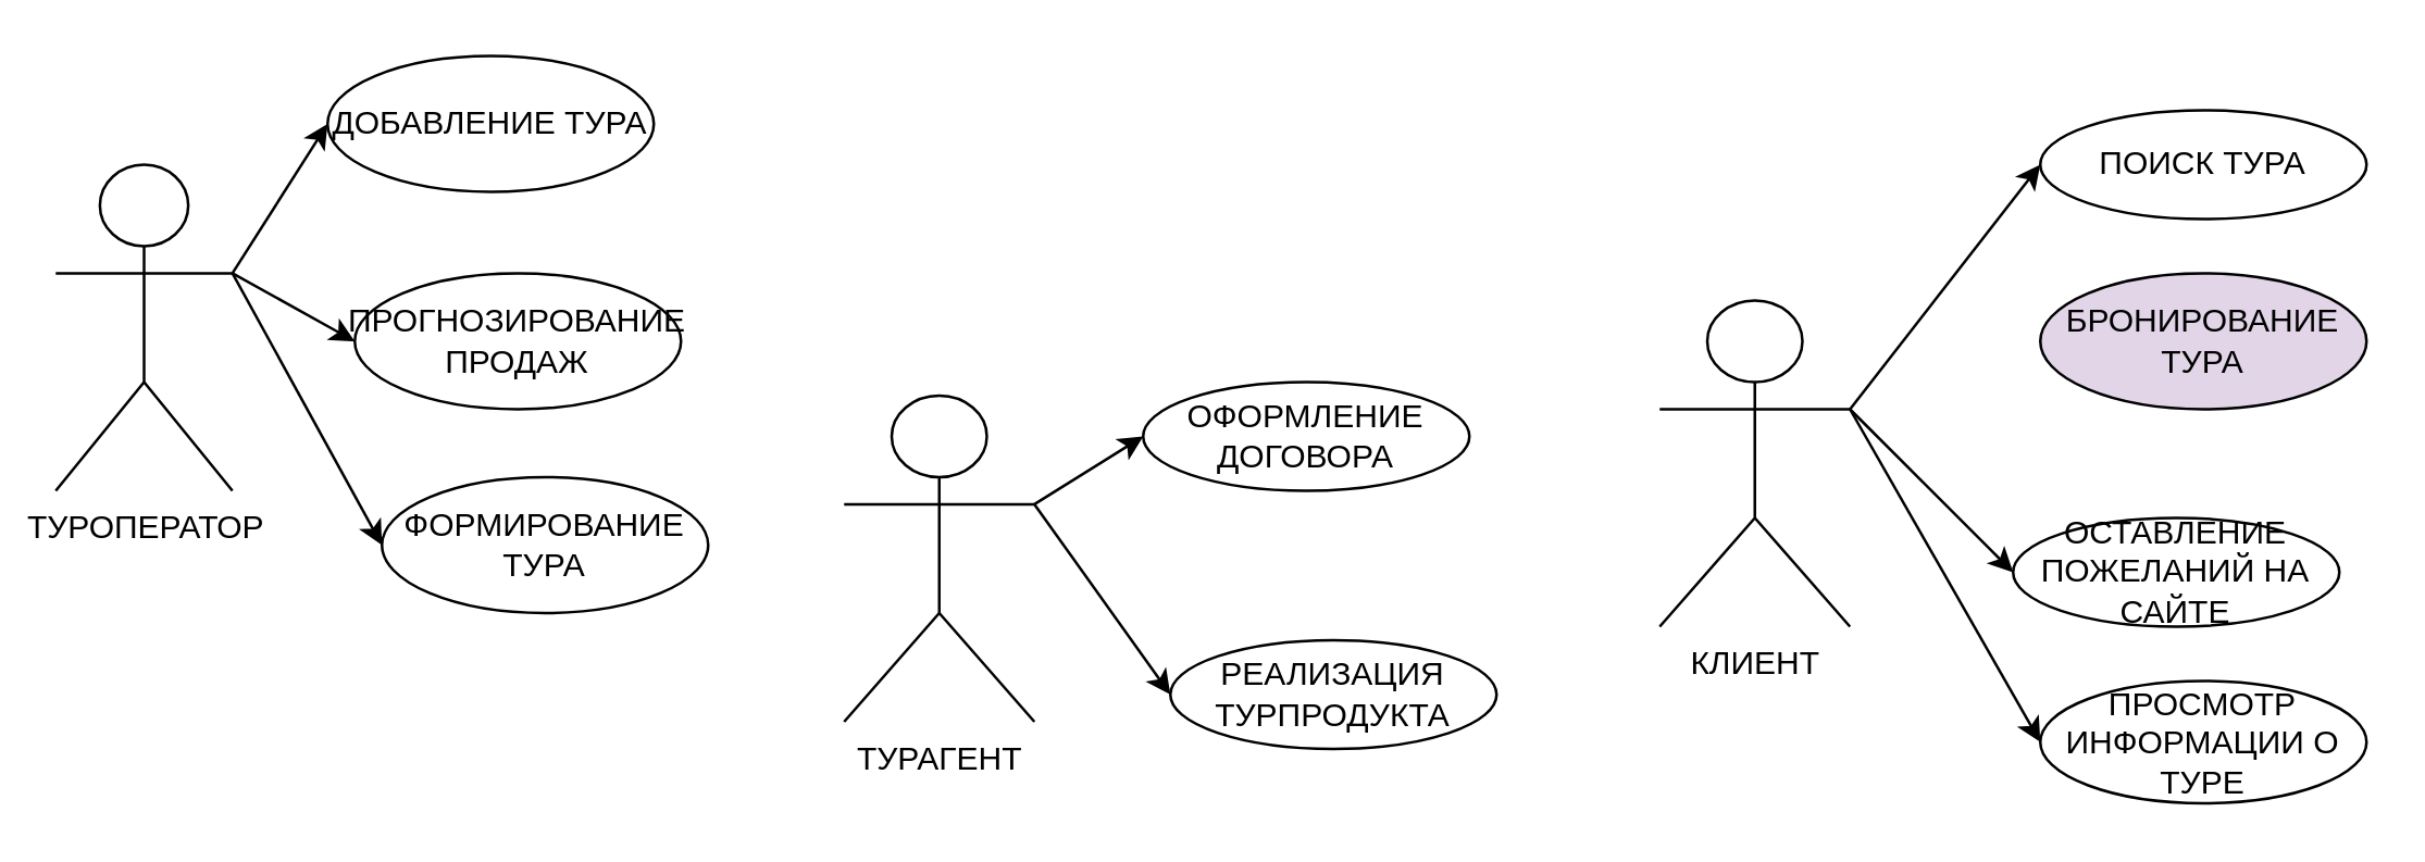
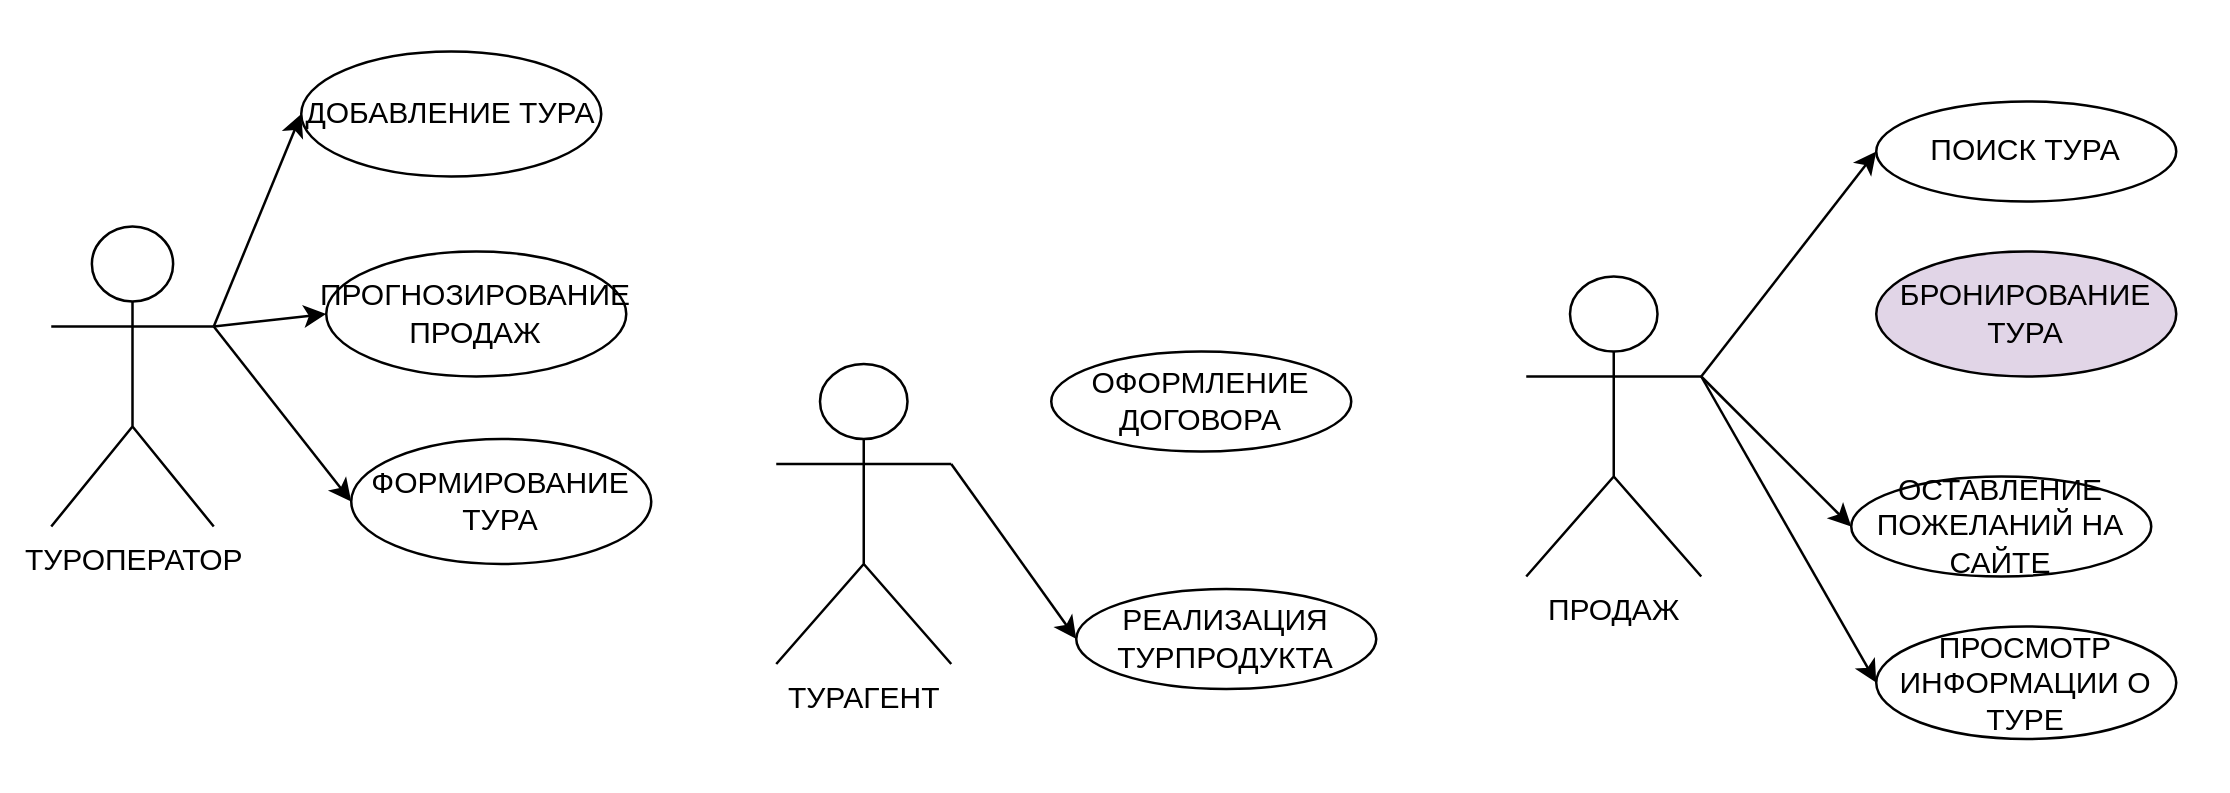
- <mxCell id="4" value="ТУРОПЕРАТОР" style="shape=umlActor;verticalLabelPosition=bottom;verticalAlign=top;html=1;outlineConnect=0;" vertex="1" parent="1"><mxGeometry x="20" y="60" width="65" height="120" as="geometry" /></mxCell>
+ <mxCell id="4" value="ТУРОПЕРАТОР" style="shape=umlActor;verticalLabelPosition=bottom;verticalAlign=top;html=1;outlineConnect=0;" vertex="1" parent="1"><mxGeometry x="20" y="90" width="65" height="120" as="geometry" /></mxCell>
- <mxCell id="17" value="" style="endArrow=classic;html=1;rounded=0;exitX=1;exitY=0.333;exitDx=0;exitDy=0;exitPerimeter=0;entryX=0;entryY=0.5;entryDx=0;entryDy=0;" edge="1" parent="1" source="3" target="15"><mxGeometry width="50" height="50" relative="1" as="geometry"><mxPoint x="260" y="240" as="sourcePoint" /><mxPoint x="310" y="190" as="targetPoint" /></mxGeometry></mxCell>
- <mxCell id="2" value="КЛИЕНТ" style="shape=umlActor;verticalLabelPosition=bottom;verticalAlign=top;html=1;outlineConnect=0;" vertex="1" parent="1"><mxGeometry x="610" y="110" width="70" height="120" as="geometry" /></mxCell>
+ <mxCell id="2" value="ПРОДАЖ" style="shape=umlActor;verticalLabelPosition=bottom;verticalAlign=top;html=1;outlineConnect=0;" vertex="1" parent="1"><mxGeometry x="610" y="110" width="70" height="120" as="geometry" /></mxCell>
